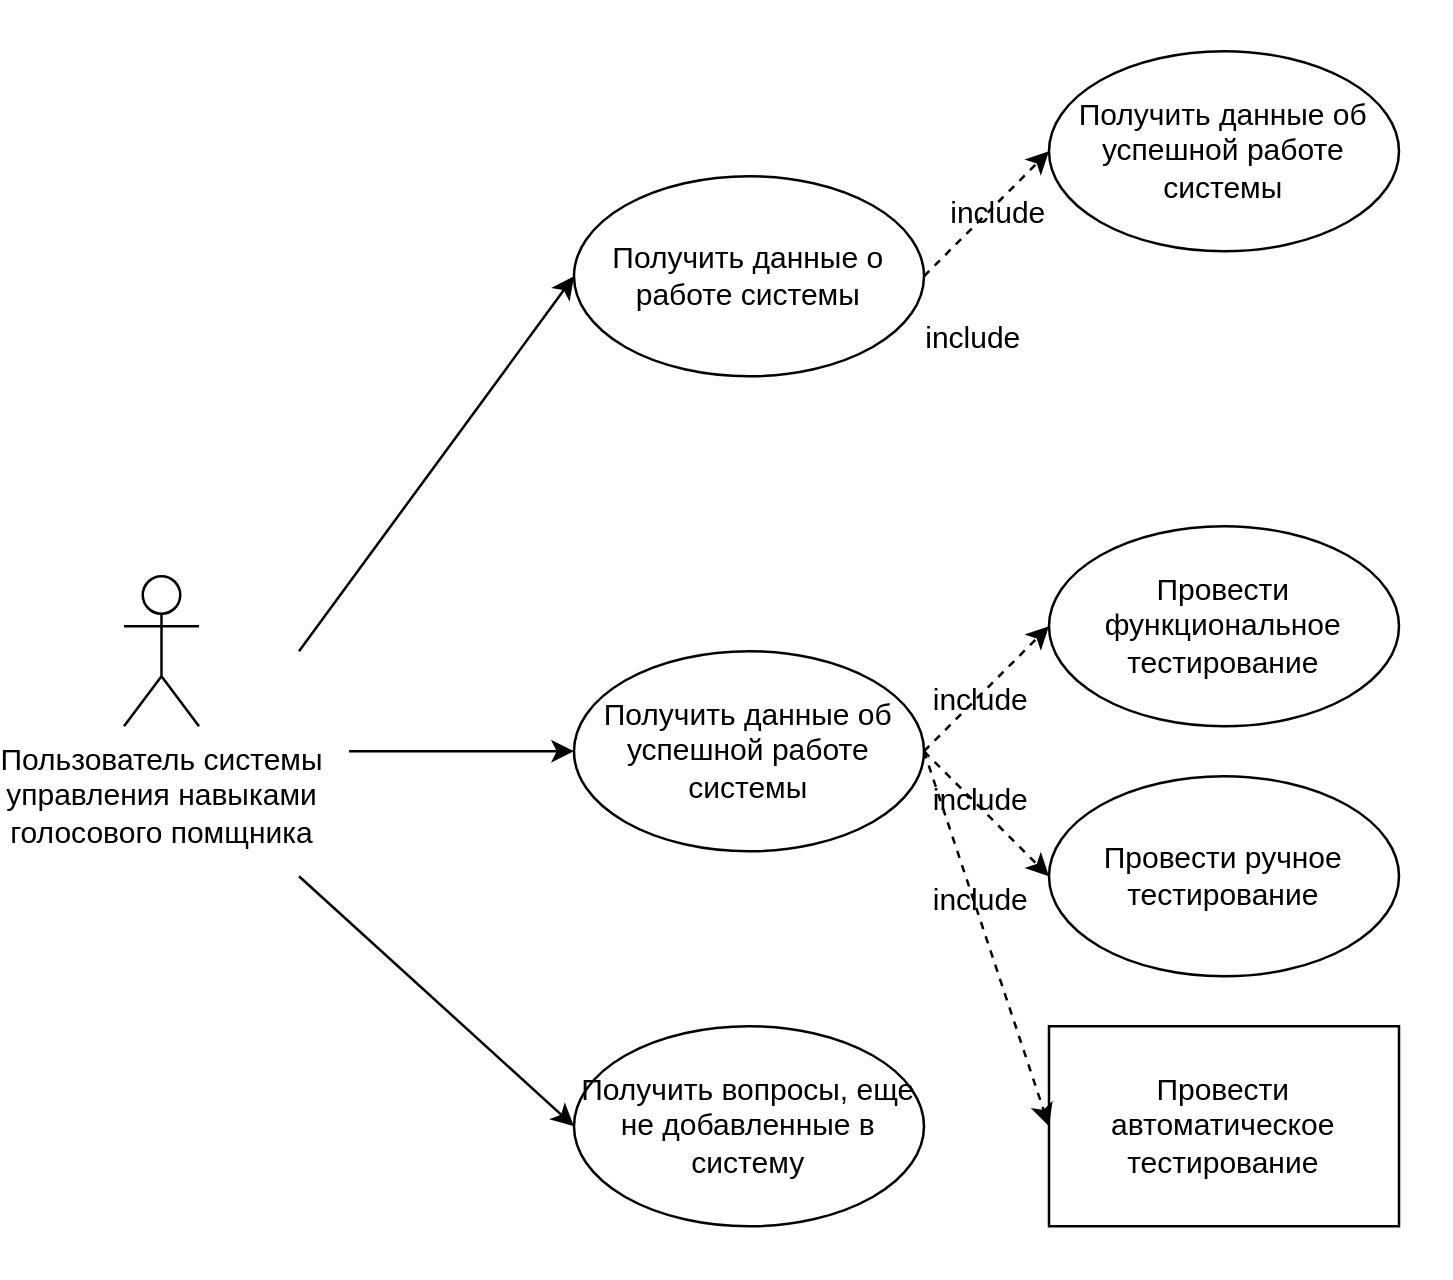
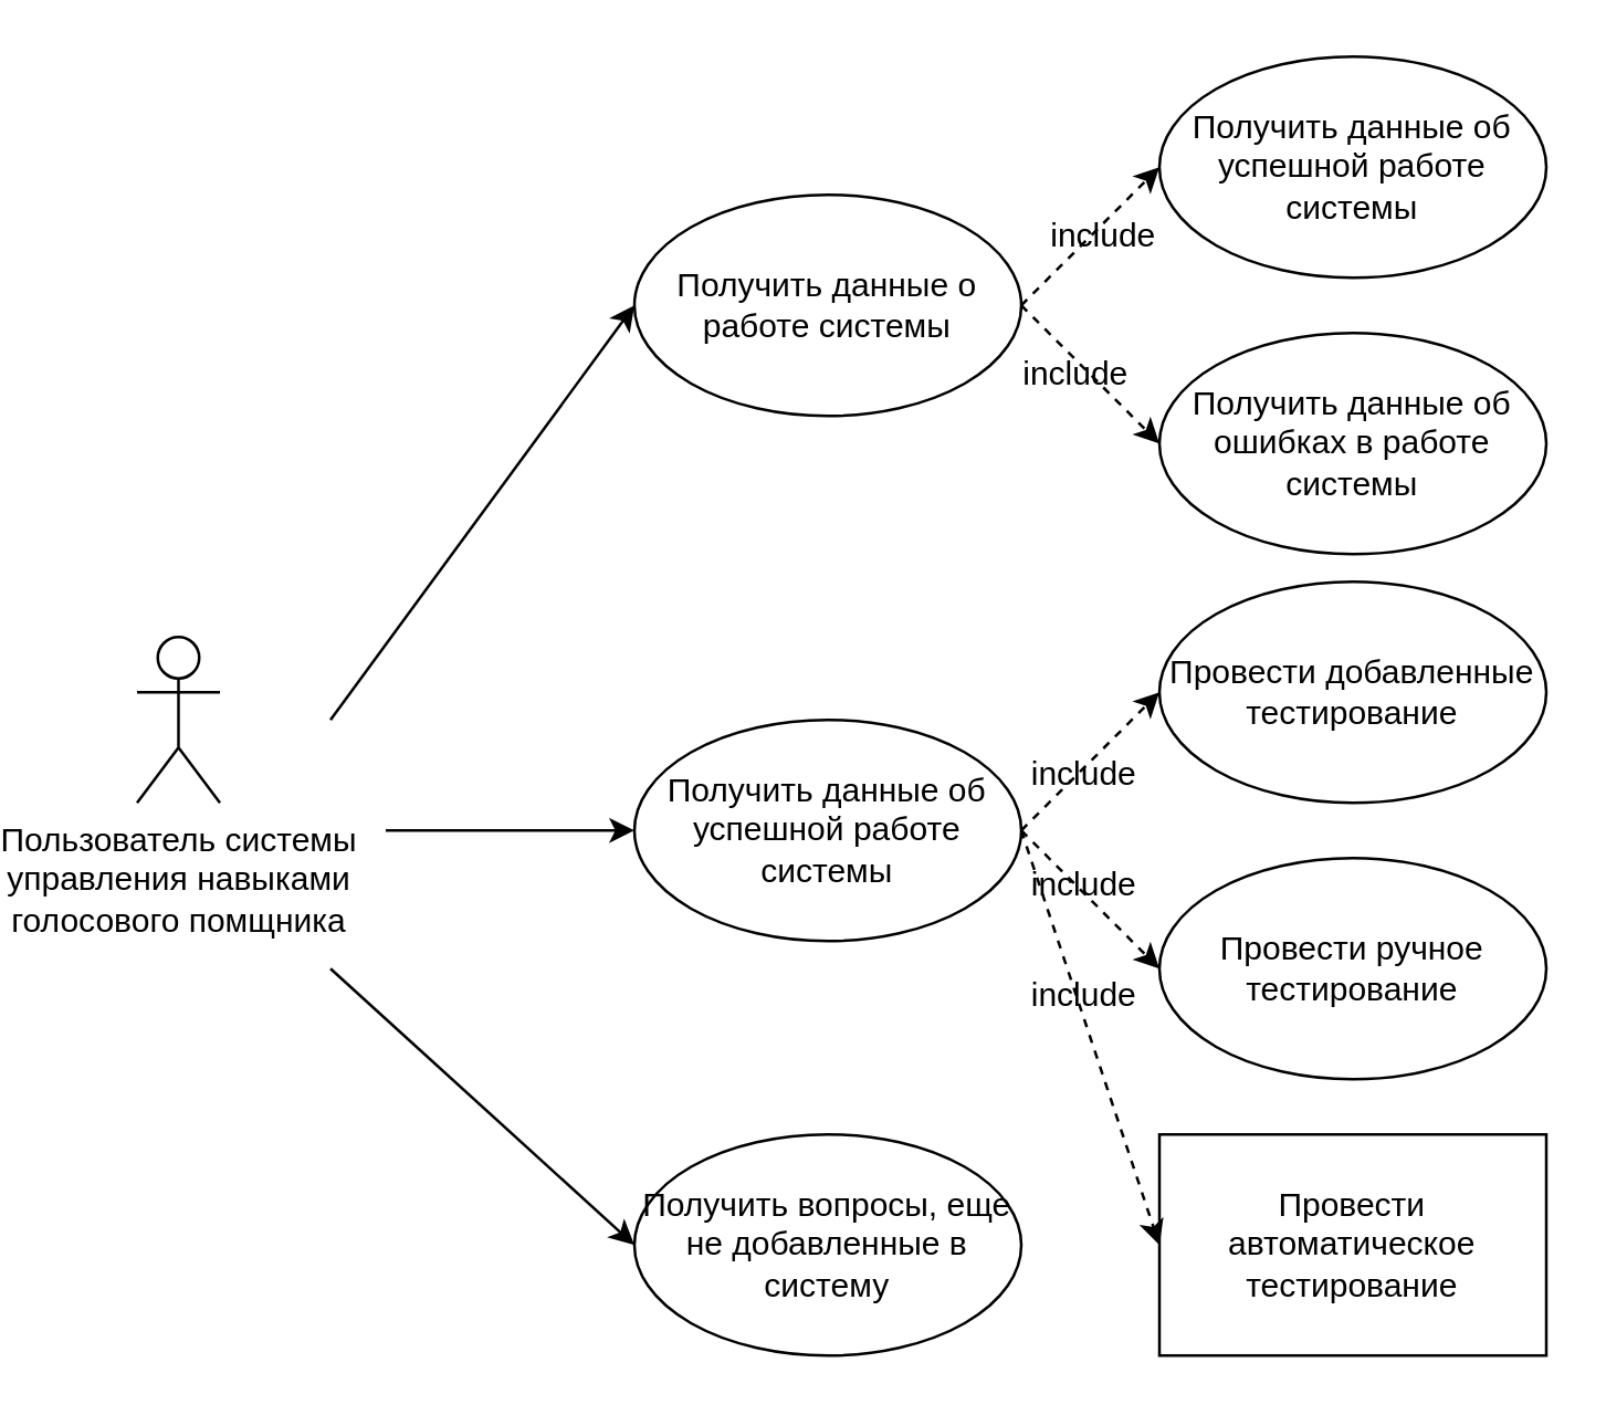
+ <mxCell id="17" value="" style="endArrow=classic;html=1;rounded=0;exitX=1;exitY=0.5;exitDx=0;exitDy=0;entryX=0;entryY=0.5;entryDx=0;entryDy=0;dashed=1;" edge="1" parent="1" source="7" target="4"><mxGeometry width="50" height="50" relative="1" as="geometry"><mxPoint x="360" y="190" as="sourcePoint" /><mxPoint x="410" y="140" as="targetPoint" /></mxGeometry></mxCell>
+ <mxCell id="4" value="Получить данные об ошибках в работе системы" style="ellipse;whiteSpace=wrap;html=1;" vertex="1" parent="1"><mxGeometry x="390" y="120" width="140" height="80" as="geometry" /></mxCell>
- <mxCell id="6" value="Провести функциональное тестирование" style="ellipse;whiteSpace=wrap;html=1;" vertex="1" parent="1"><mxGeometry x="390" y="210" width="140" height="80" as="geometry" /></mxCell>
+ <mxCell id="6" value="Провести добавленные тестирование" style="ellipse;whiteSpace=wrap;html=1;" vertex="1" parent="1"><mxGeometry x="390" y="210" width="140" height="80" as="geometry" /></mxCell>
